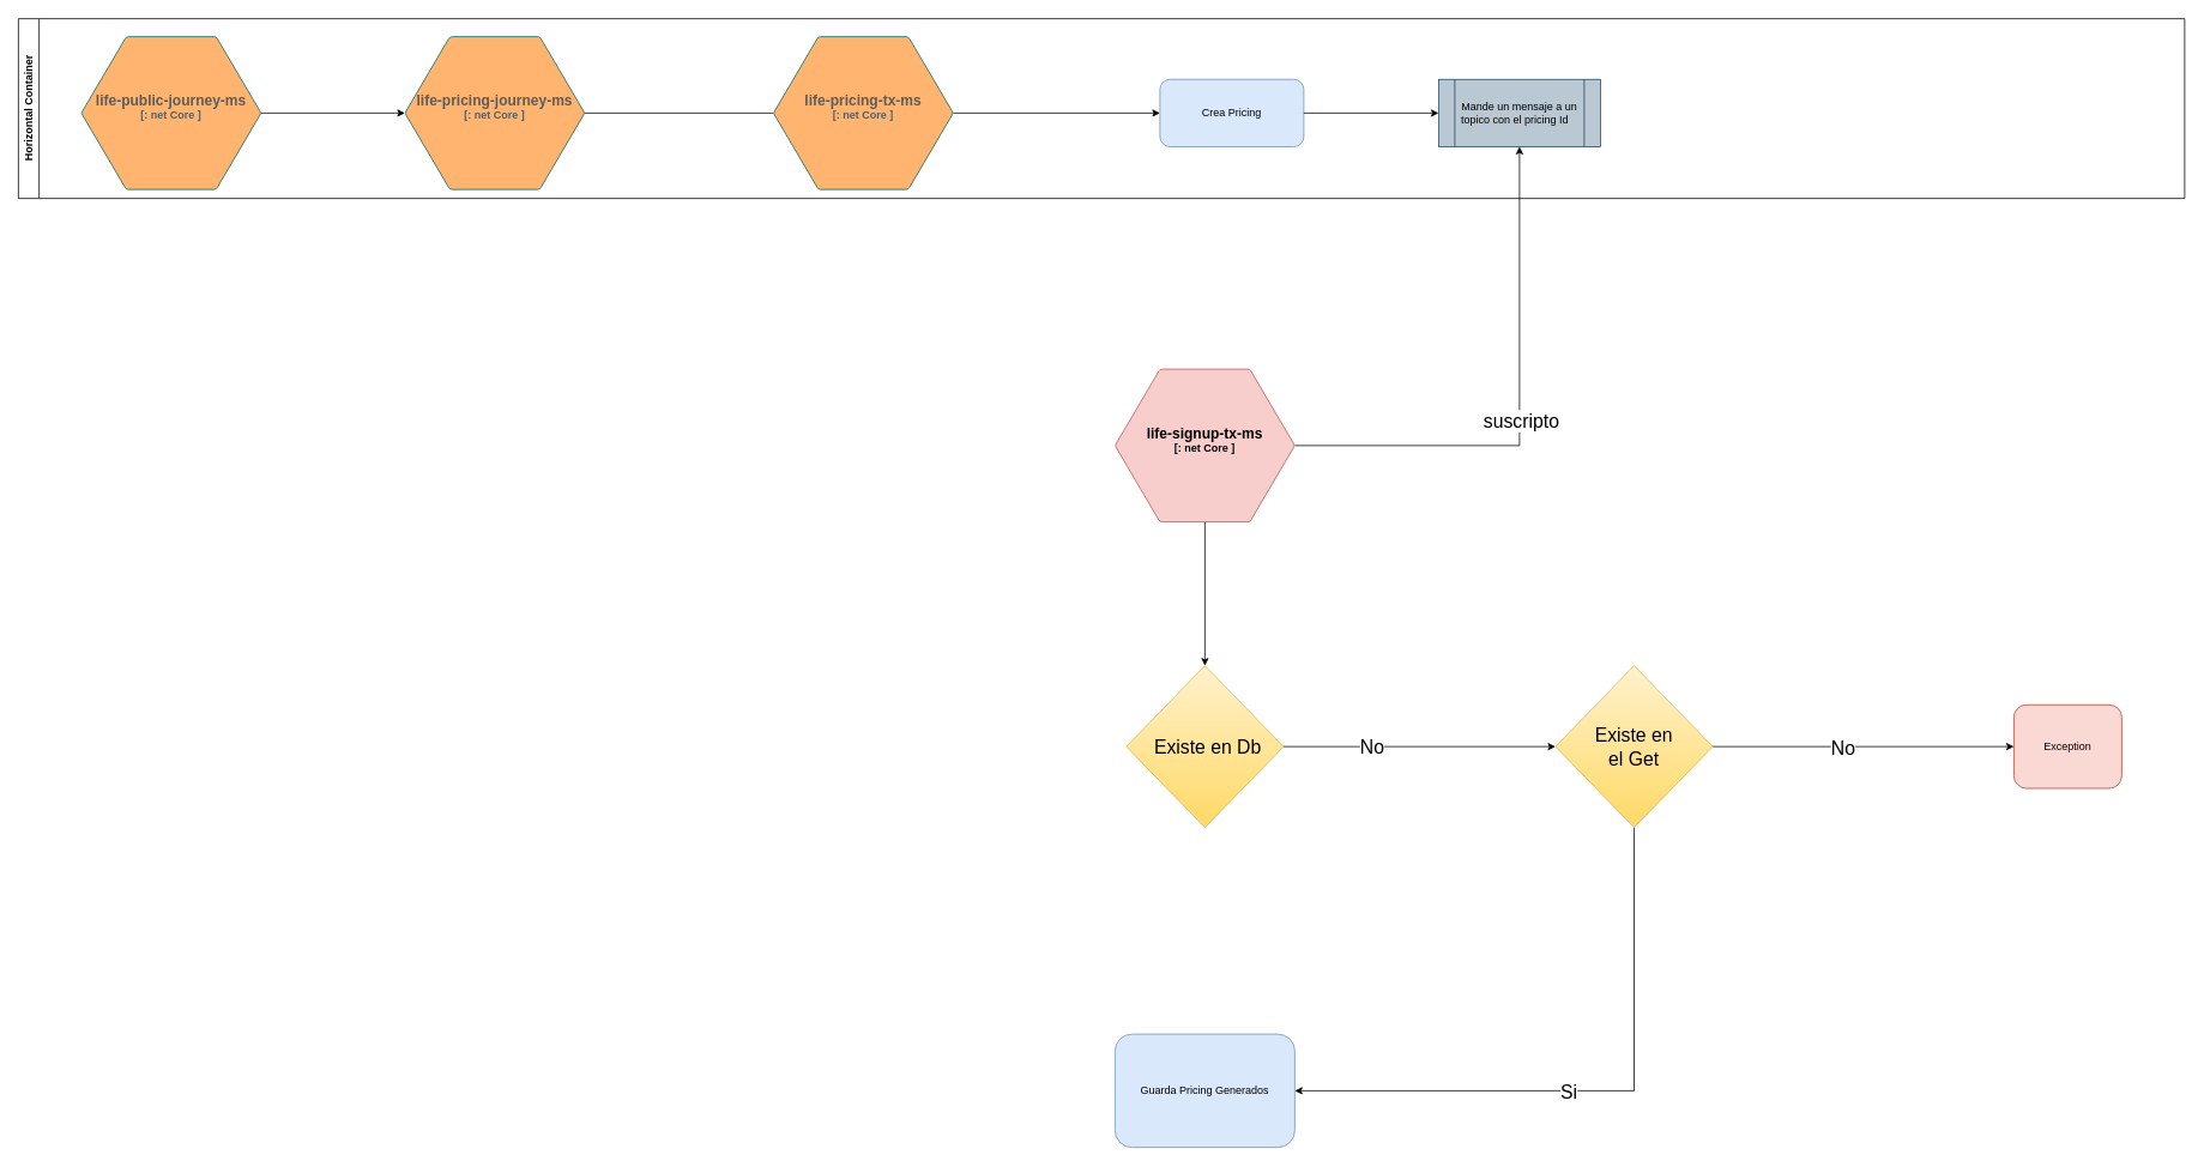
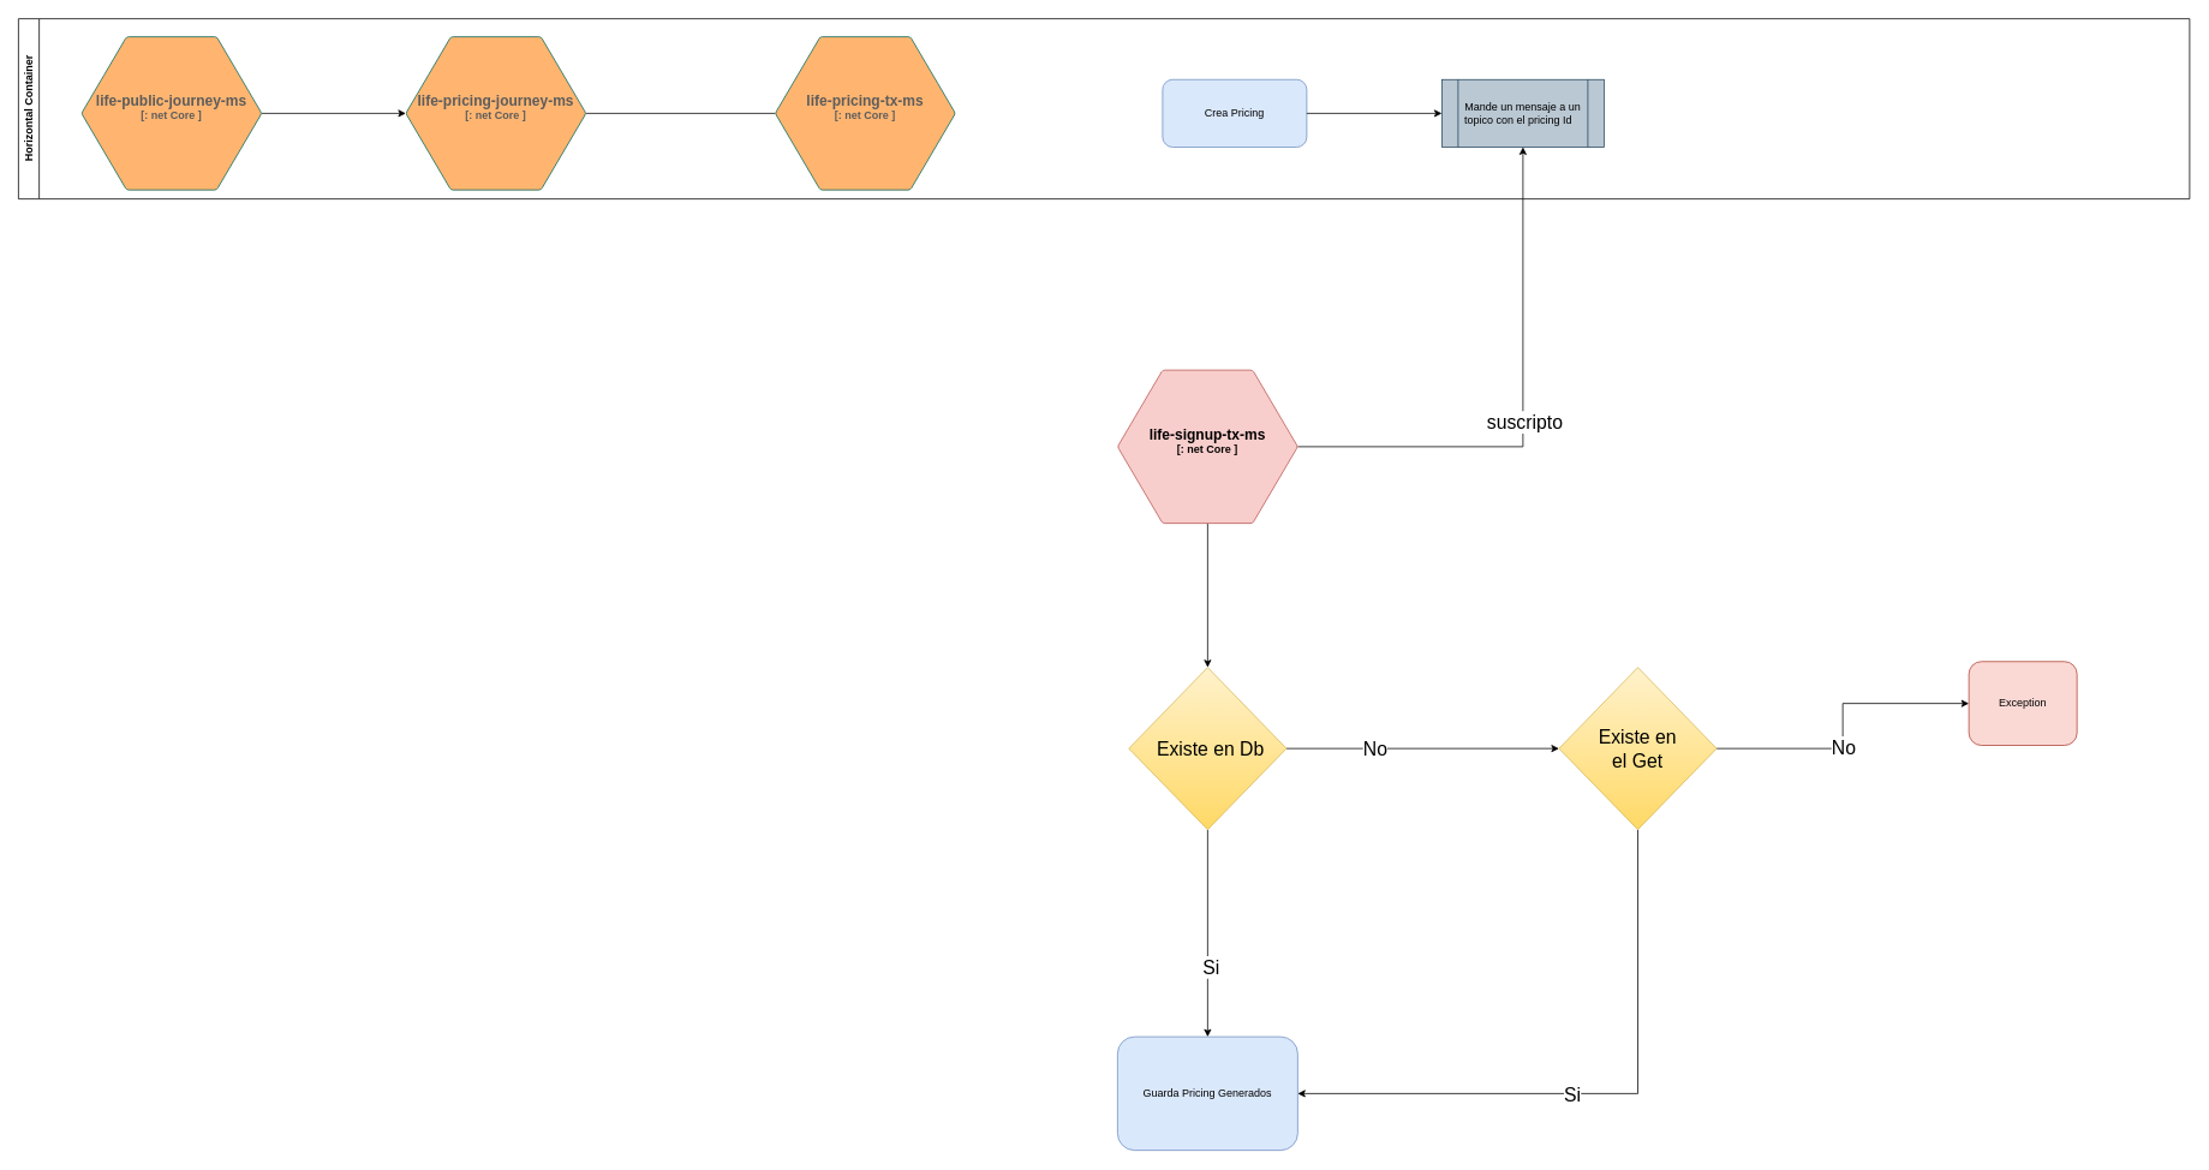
- <mxCell id="7" style="edgeStyle=orthogonalEdgeStyle;rounded=0;orthogonalLoop=1;jettySize=auto;html=1;entryX=0;entryY=0.5;entryDx=0;entryDy=0;" parent="2" source="8" target="9" edge="1"><mxGeometry relative="1" as="geometry" /></mxCell>
- <mxCell id="22" value="Exception" style="rounded=1;whiteSpace=wrap;html=1;fillColor=#fad9d5;strokeColor=#ae4132;" parent="1" vertex="1"><mxGeometry x="2240" y="783.5" width="120" height="93" as="geometry" /></mxCell>
+ <mxCell id="22" value="Exception" style="rounded=1;whiteSpace=wrap;html=1;fillColor=#fad9d5;strokeColor=#ae4132;" parent="1" vertex="1"><mxGeometry x="2185" y="733.5" width="120" height="93" as="geometry" /></mxCell>
+ <mxCell id="17" style="edgeStyle=orthogonalEdgeStyle;rounded=0;orthogonalLoop=1;jettySize=auto;html=1;entryX=0.5;entryY=0;entryDx=0;entryDy=0;fontSize=21;" parent="1" source="21" target="16" edge="1"><mxGeometry relative="1" as="geometry" /></mxCell>
+ <mxCell id="18" value="Si" style="edgeLabel;html=1;align=center;verticalAlign=middle;resizable=0;points=[];fontSize=21;" parent="17" vertex="1" connectable="0"><mxGeometry x="0.324" y="3" relative="1" as="geometry"><mxPoint as="offset" /></mxGeometry></mxCell>
